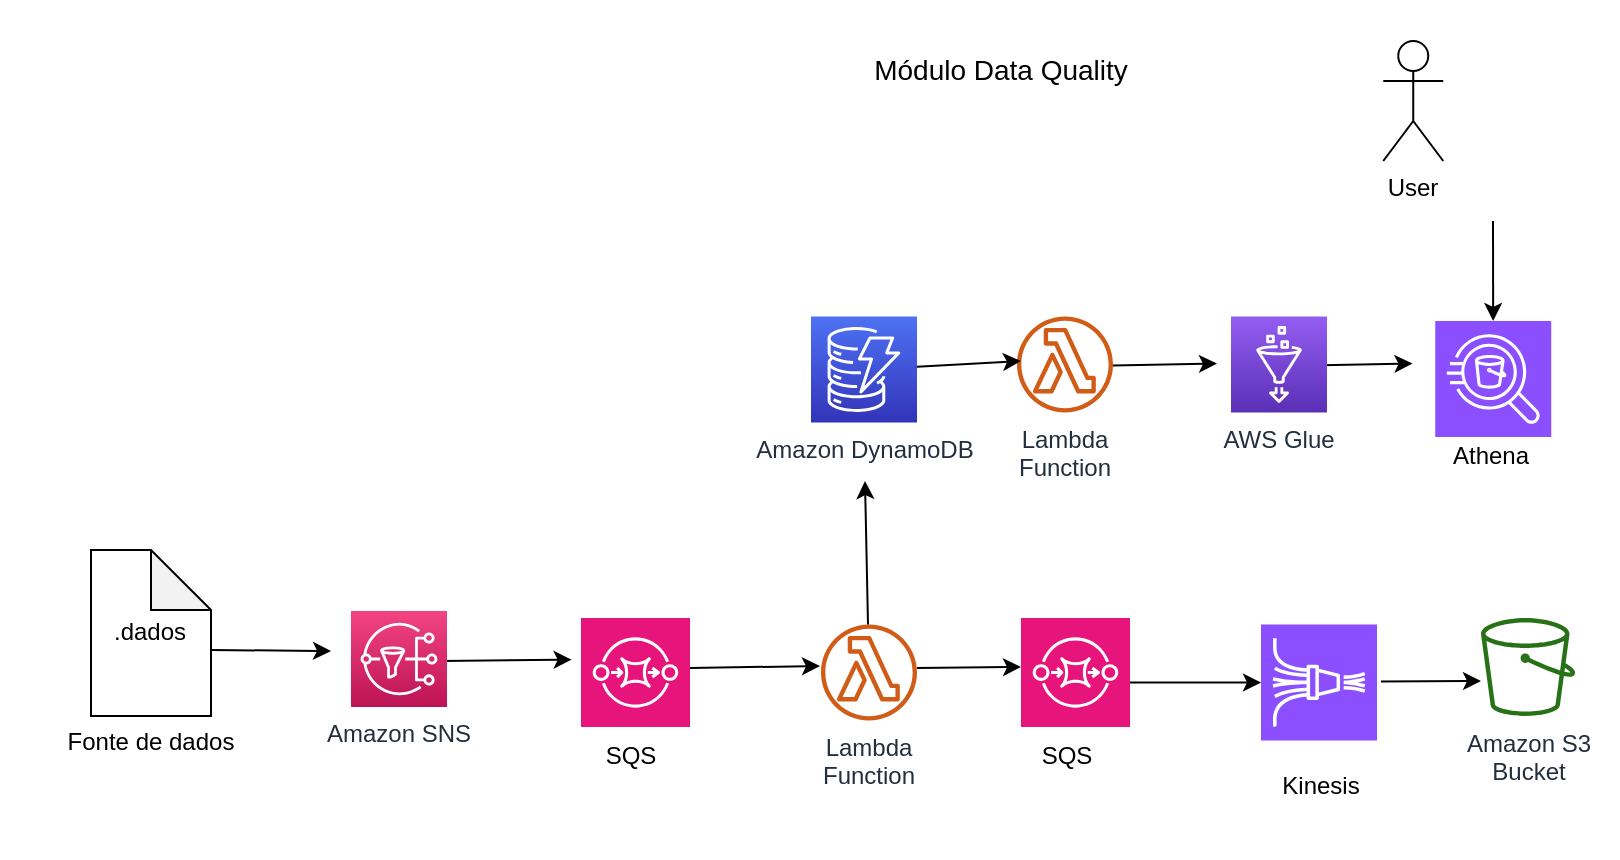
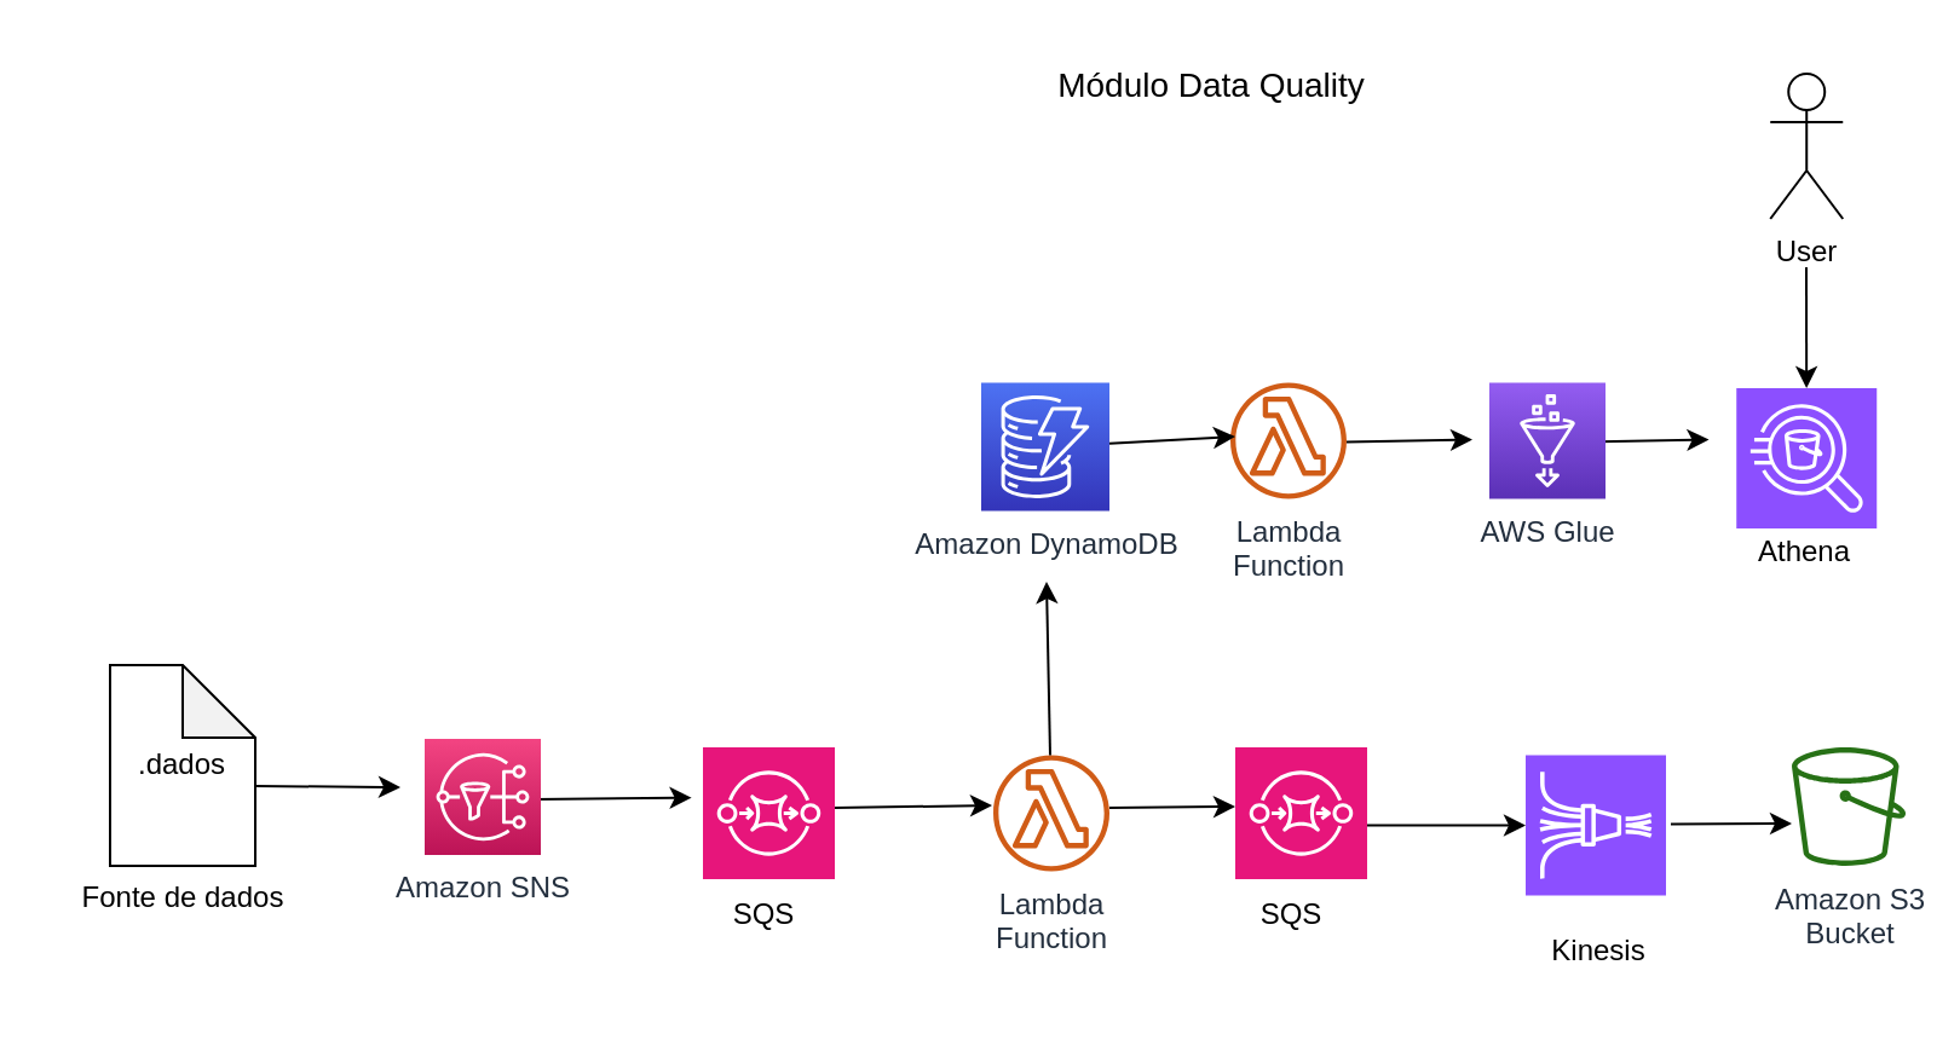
- <mxCell id="25" value="User&lt;div&gt;&lt;br/&gt;&lt;/div&gt;" style="shape=umlActor;verticalLabelPosition=bottom;verticalAlign=top;html=1;outlineConnect=0;" parent="1" vertex="1"><mxGeometry x="691.12" y="20" width="30" height="60" as="geometry" /></mxCell>
+ <mxCell id="25" value="User&lt;div&gt;&lt;br/&gt;&lt;/div&gt;" style="shape=umlActor;verticalLabelPosition=bottom;verticalAlign=top;html=1;outlineConnect=0;" parent="1" vertex="1"><mxGeometry x="731.12" y="30" width="30" height="60" as="geometry" /></mxCell>
